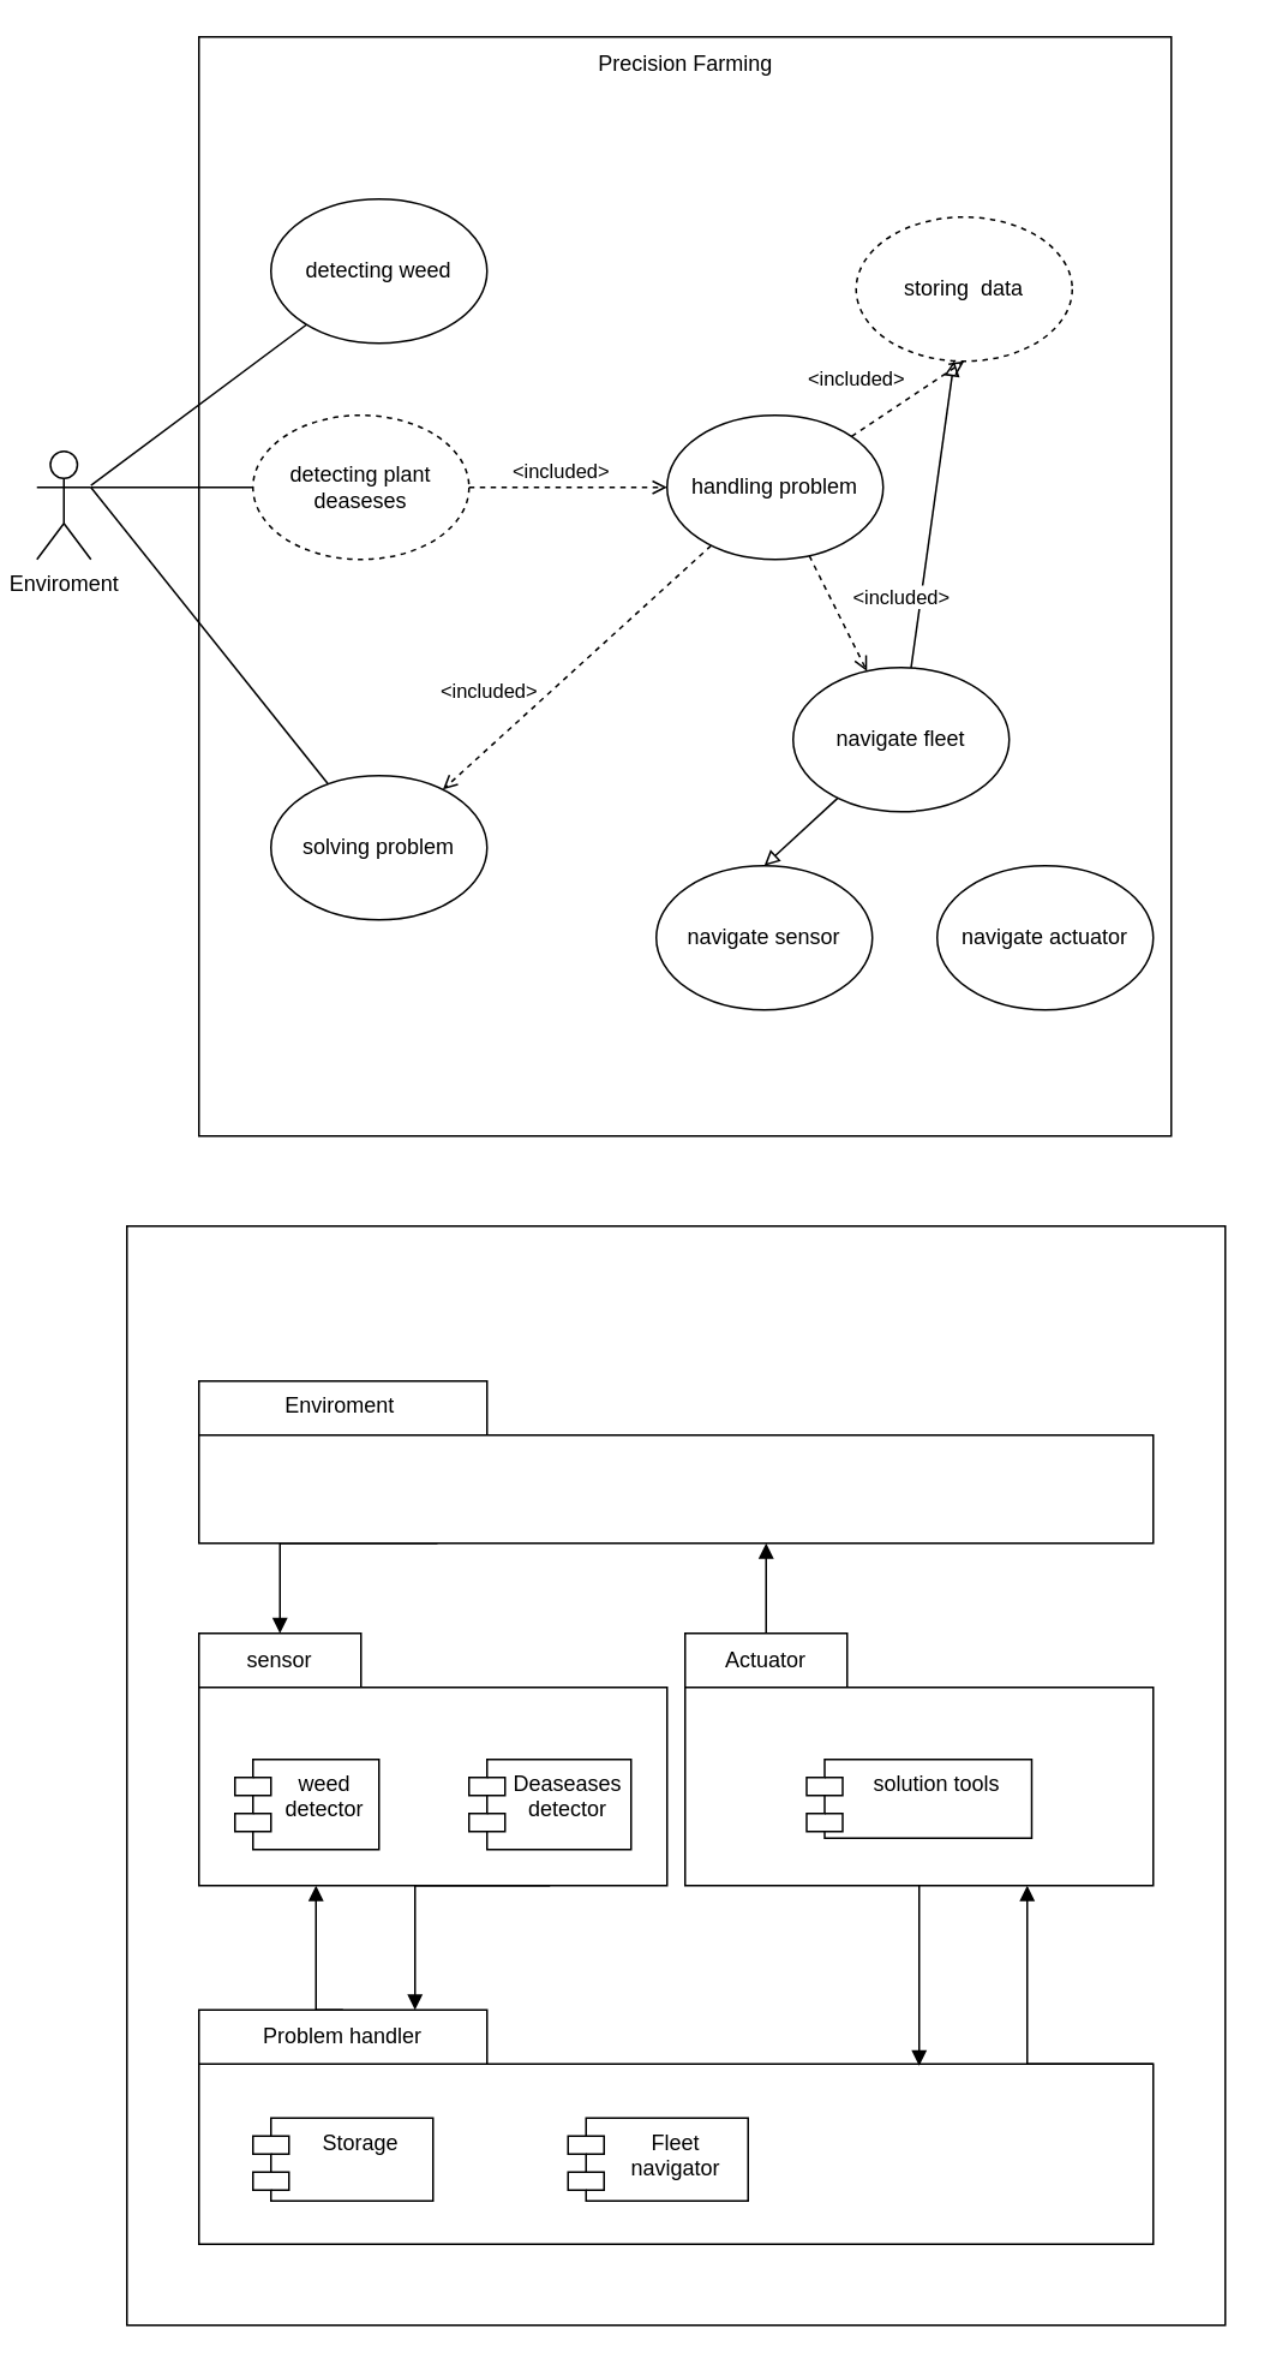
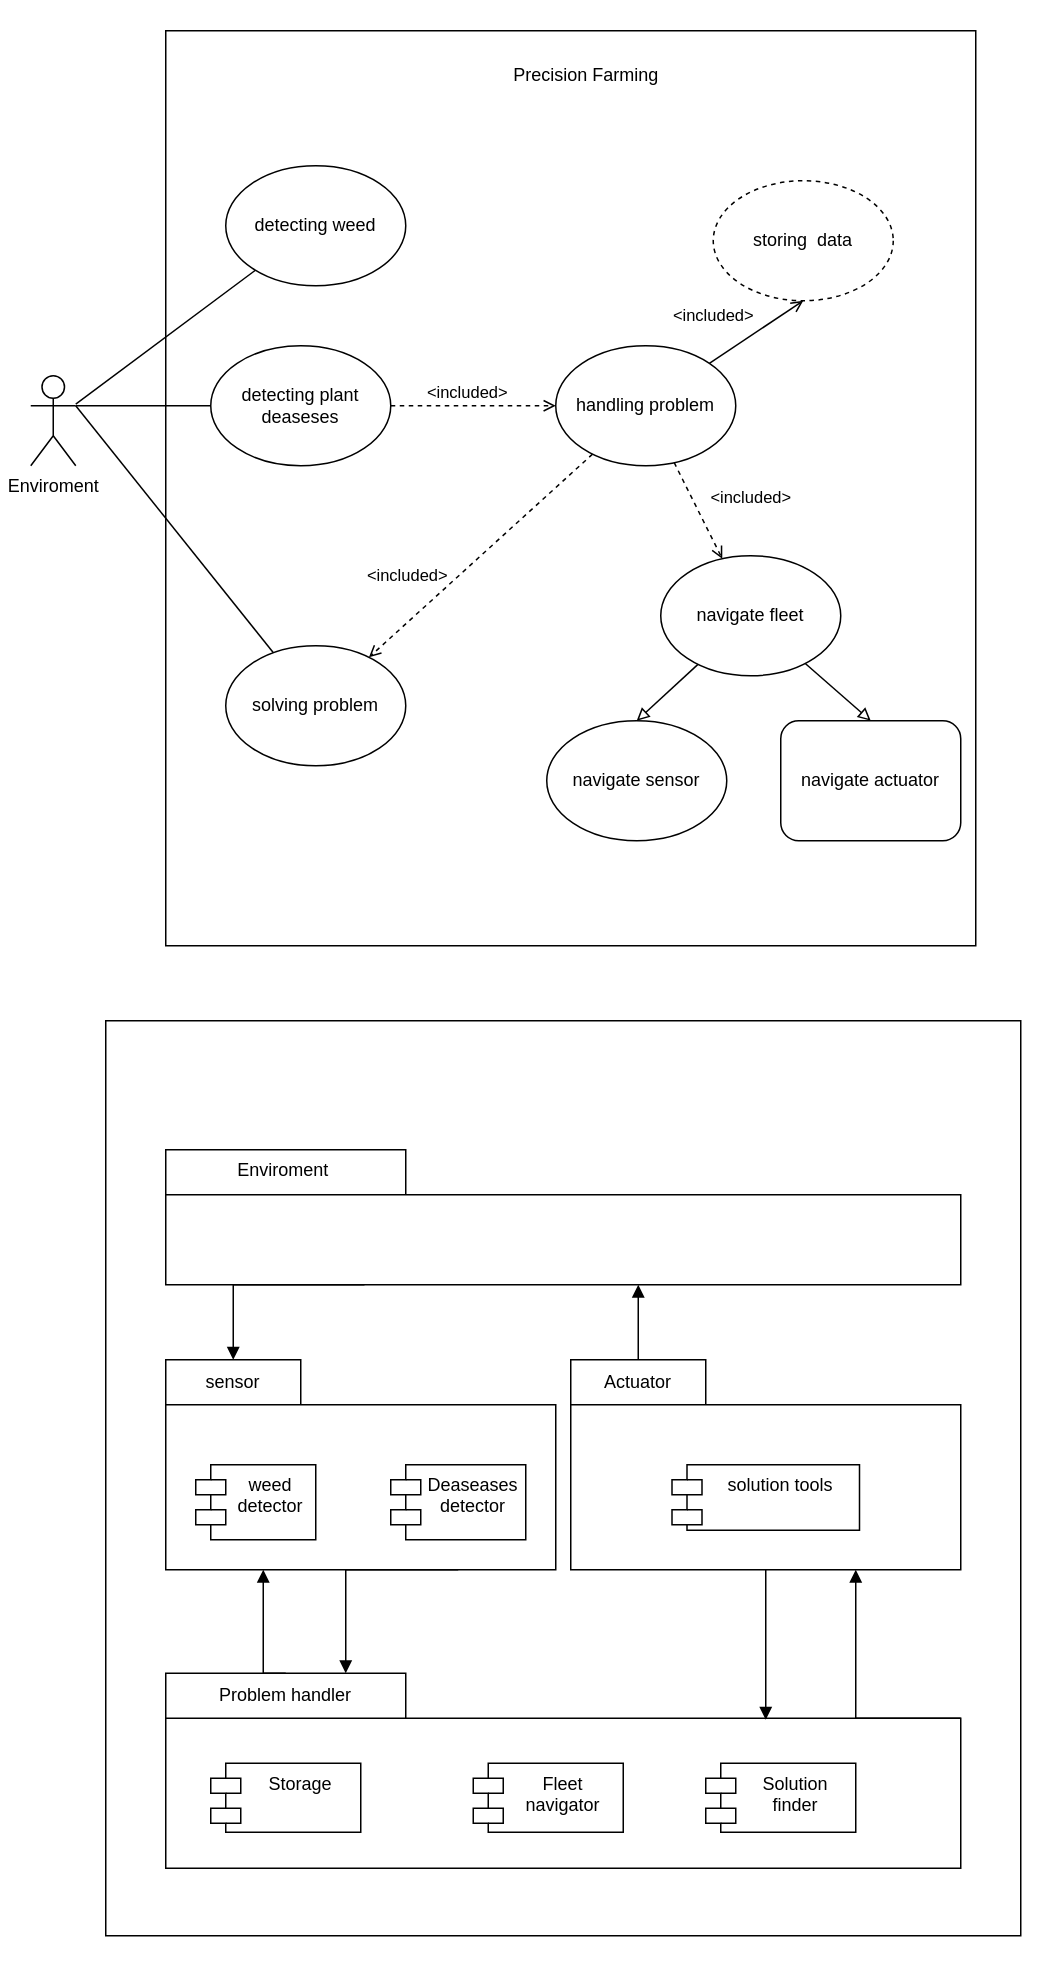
- <mxCell id="8" value="Precision Farming" style="text;html=1;strokeColor=none;fillColor=none;align=center;verticalAlign=middle;whiteSpace=wrap;rounded=0;" vertex="1" parent="1"><mxGeometry x="302.5" y="20" width="155" height="30" as="geometry" /></mxCell>
+ <mxCell id="8" value="Precision Farming" style="text;html=1;strokeColor=none;fillColor=none;align=center;verticalAlign=middle;whiteSpace=wrap;rounded=0;" vertex="1" parent="1"><mxGeometry x="312.5" y="35" width="155" height="30" as="geometry" /></mxCell>
- <mxCell id="19" style="edgeStyle=none;rounded=0;orthogonalLoop=1;jettySize=auto;html=1;entryX=0.5;entryY=1;entryDx=0;entryDy=0;dashed=1;endArrow=open;endFill=0;" edge="1" parent="1" source="23" target="24"><mxGeometry relative="1" as="geometry" /></mxCell>
+ <mxCell id="19" style="edgeStyle=none;rounded=0;orthogonalLoop=1;jettySize=auto;html=1;entryX=0.5;entryY=1;entryDx=0;entryDy=0;dashed=0;endArrow=open;endFill=0;" edge="1" parent="1" source="23" target="24"><mxGeometry relative="1" as="geometry" /></mxCell>
- <mxCell id="12" style="edgeStyle=none;rounded=0;orthogonalLoop=1;jettySize=auto;html=1;endArrow=block;endFill=0;" edge="1" parent="1" source="13" target="24"><mxGeometry relative="1" as="geometry" /></mxCell>
+ <mxCell id="12" style="edgeStyle=none;rounded=0;orthogonalLoop=1;jettySize=auto;html=1;entryX=0.5;entryY=0;entryDx=0;entryDy=0;endArrow=block;endFill=0;" edge="1" parent="1" source="13" target="15"><mxGeometry relative="1" as="geometry" /></mxCell>
- <mxCell id="7" value="detecting plant deaseses" style="ellipse;whiteSpace=wrap;html=1;dashed=1;" vertex="1" parent="1"><mxGeometry x="140" y="230" width="120" height="80" as="geometry" /></mxCell>
+ <mxCell id="7" value="detecting plant deaseses" style="ellipse;whiteSpace=wrap;html=1;" vertex="1" parent="1"><mxGeometry x="140" y="230" width="120" height="80" as="geometry" /></mxCell>
- <mxCell id="15" value="navigate actuator" style="ellipse;whiteSpace=wrap;html=1;" vertex="1" parent="1"><mxGeometry x="520" y="480" width="120" height="80" as="geometry" /></mxCell>
+ <mxCell id="15" value="navigate actuator" style="whiteSpace=wrap;html=1;rounded=1;" vertex="1" parent="1"><mxGeometry x="520" y="480" width="120" height="80" as="geometry" /></mxCell>
+ <mxCell id="42" value="Solution&#10;finder" style="shape=module;align=left;spacingLeft=20;align=center;verticalAlign=top;" vertex="1" parent="39"><mxGeometry x="360" y="60" width="100" height="46" as="geometry" /></mxCell>
